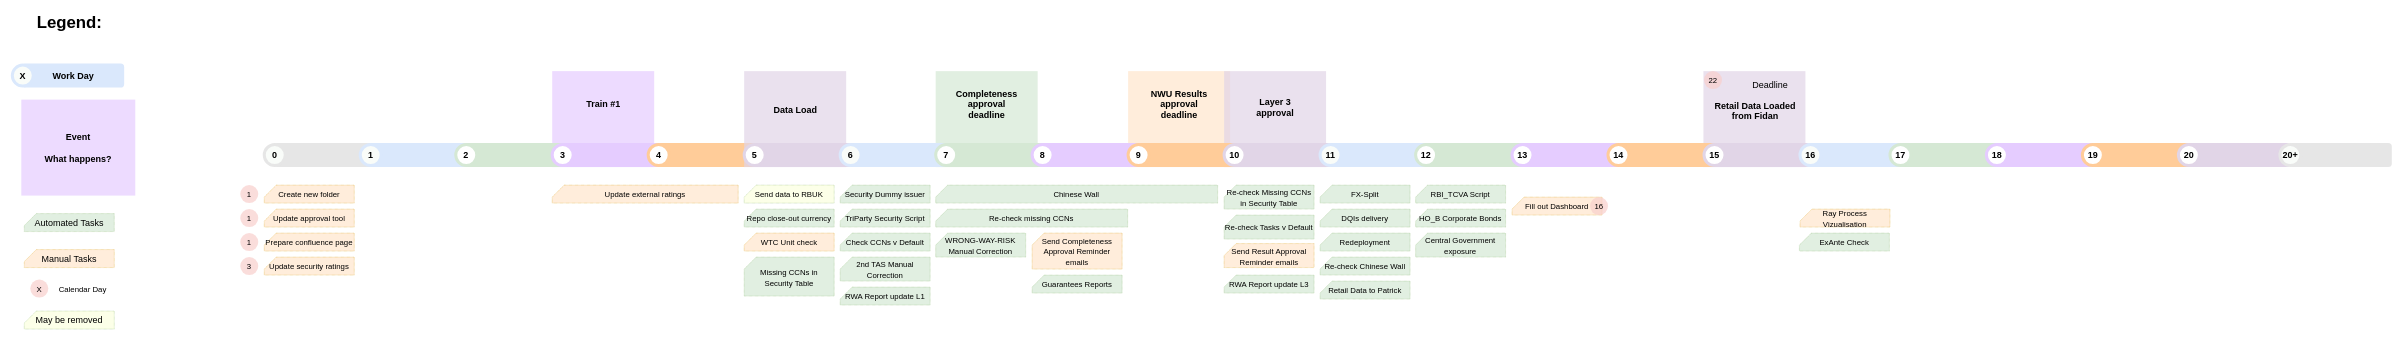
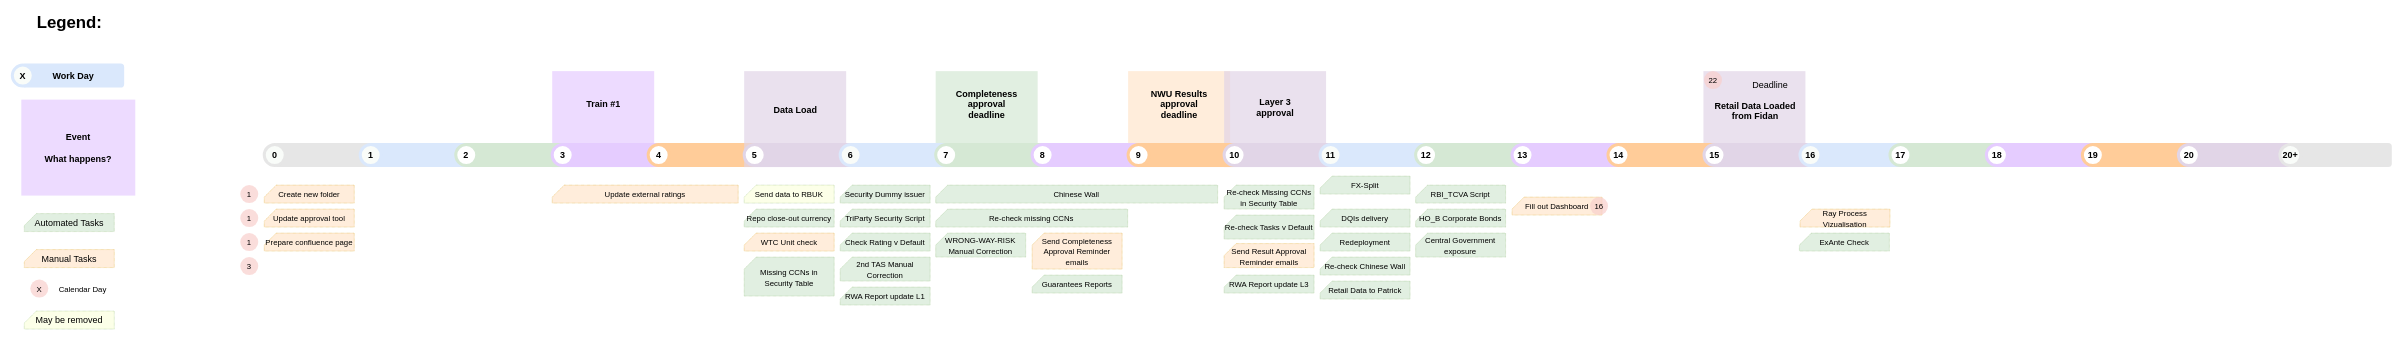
- <mxCell id="93" value="&lt;span style=&quot;font-size: 13px&quot;&gt;FX-Split&lt;/span&gt;" style="shape=card;whiteSpace=wrap;html=1;dashed=1;dashPattern=1 1;fontSize=15;strokeColor=#82b366;strokeWidth=1;fillColor=#d5e8d4;opacity=70;size=20;" parent="1" vertex="1"><mxGeometry x="2200" y="308" width="150" height="30" as="geometry" /></mxCell>
+ <mxCell id="93" value="&lt;span style=&quot;font-size: 13px&quot;&gt;FX-Split&lt;/span&gt;" style="shape=card;whiteSpace=wrap;html=1;dashed=1;dashPattern=1 1;fontSize=15;strokeColor=#82b366;strokeWidth=1;fillColor=#d5e8d4;opacity=70;size=20;" parent="1" vertex="1"><mxGeometry x="2200" y="293" width="150" height="30" as="geometry" /></mxCell>
- <mxCell id="86" value="&lt;span style=&quot;font-size: 13px&quot;&gt;Check CCNs v Default&lt;/span&gt;" style="shape=card;whiteSpace=wrap;html=1;dashed=1;dashPattern=1 1;fontSize=15;strokeColor=#82b366;strokeWidth=1;fillColor=#d5e8d4;opacity=70;size=20;" parent="1" vertex="1"><mxGeometry x="1400" y="388" width="150" height="30" as="geometry" /></mxCell>
+ <mxCell id="86" value="&lt;span style=&quot;font-size: 13px&quot;&gt;Check Rating v Default&lt;/span&gt;" style="shape=card;whiteSpace=wrap;html=1;dashed=1;dashPattern=1 1;fontSize=15;strokeColor=#82b366;strokeWidth=1;fillColor=#d5e8d4;opacity=70;size=20;" parent="1" vertex="1"><mxGeometry x="1400" y="388" width="150" height="30" as="geometry" /></mxCell>
- <mxCell id="74" value="&lt;font style=&quot;font-size: 13px&quot;&gt;Update security ratings&lt;/font&gt;" style="shape=card;whiteSpace=wrap;html=1;dashed=1;dashPattern=1 1;fontSize=15;strokeColor=#d79b00;strokeWidth=1;fillColor=#ffe6cc;opacity=70;size=20;" parent="1" vertex="1"><mxGeometry x="440" y="428" width="150" height="30" as="geometry" /></mxCell>
